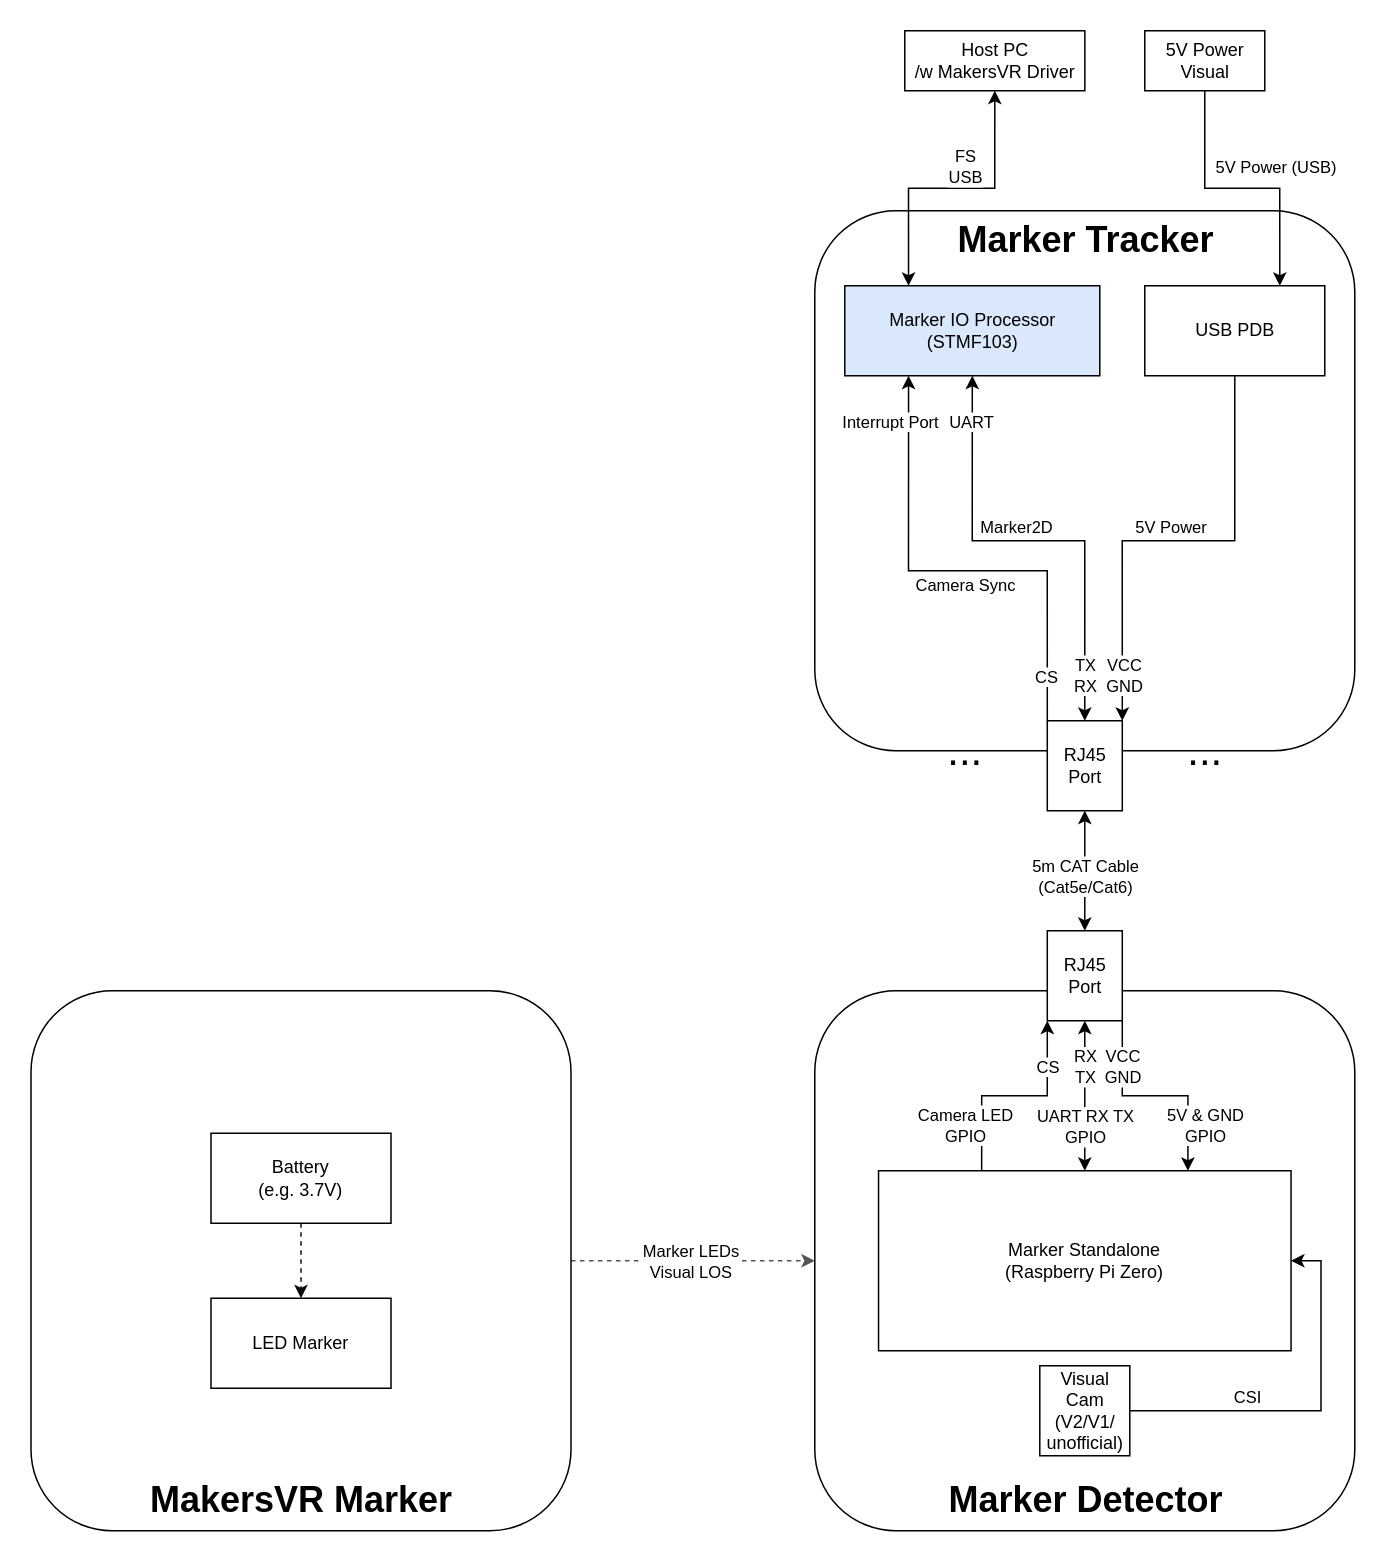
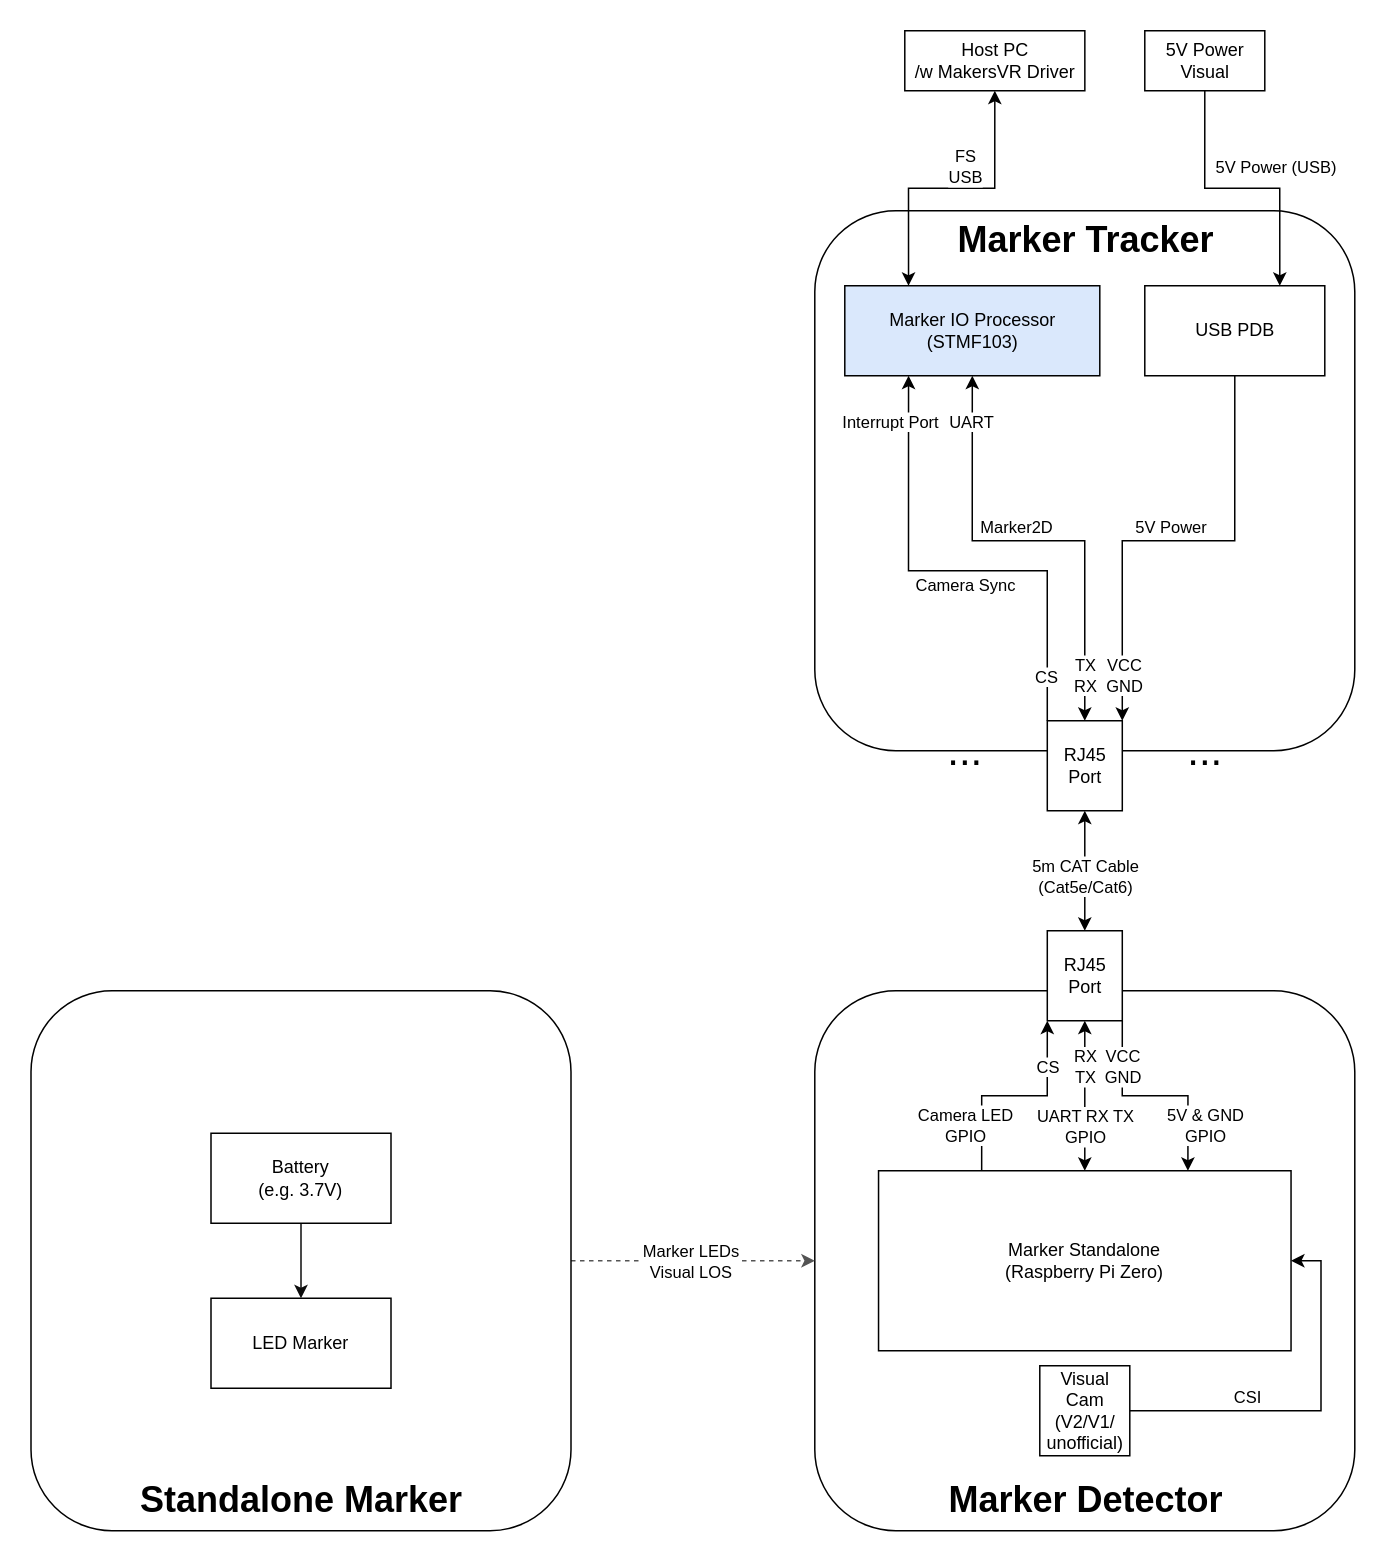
- <mxCell id="50" style="edgeStyle=none;rounded=0;orthogonalLoop=1;jettySize=auto;html=1;exitX=0.5;exitY=1;exitDx=0;exitDy=0;entryX=0.5;entryY=0;entryDx=0;entryDy=0;startArrow=none;startFill=0;strokeColor=#0D0D0D;fontSize=12;fontColor=#9C9C9C;dashed=1;" parent="1" source="51" target="49" edge="1"><mxGeometry relative="1" as="geometry" /></mxCell>
+ <mxCell id="50" style="edgeStyle=none;rounded=0;orthogonalLoop=1;jettySize=auto;html=1;exitX=0.5;exitY=1;exitDx=0;exitDy=0;entryX=0.5;entryY=0;entryDx=0;entryDy=0;startArrow=none;startFill=0;strokeColor=#0D0D0D;fontSize=12;fontColor=#9C9C9C;" parent="1" source="51" target="49" edge="1"><mxGeometry relative="1" as="geometry" /></mxCell>
- <mxCell id="48" value="MakersVR Marker" style="text;strokeColor=none;fillColor=none;html=1;fontSize=24;fontStyle=1;verticalAlign=middle;align=center;" parent="1" vertex="1"><mxGeometry x="80" y="980" width="240" height="40" as="geometry" /></mxCell>
+ <mxCell id="48" value="Standalone Marker" style="text;strokeColor=none;fillColor=none;html=1;fontSize=24;fontStyle=1;verticalAlign=middle;align=center;" parent="1" vertex="1"><mxGeometry x="80" y="980" width="240" height="40" as="geometry" /></mxCell>
